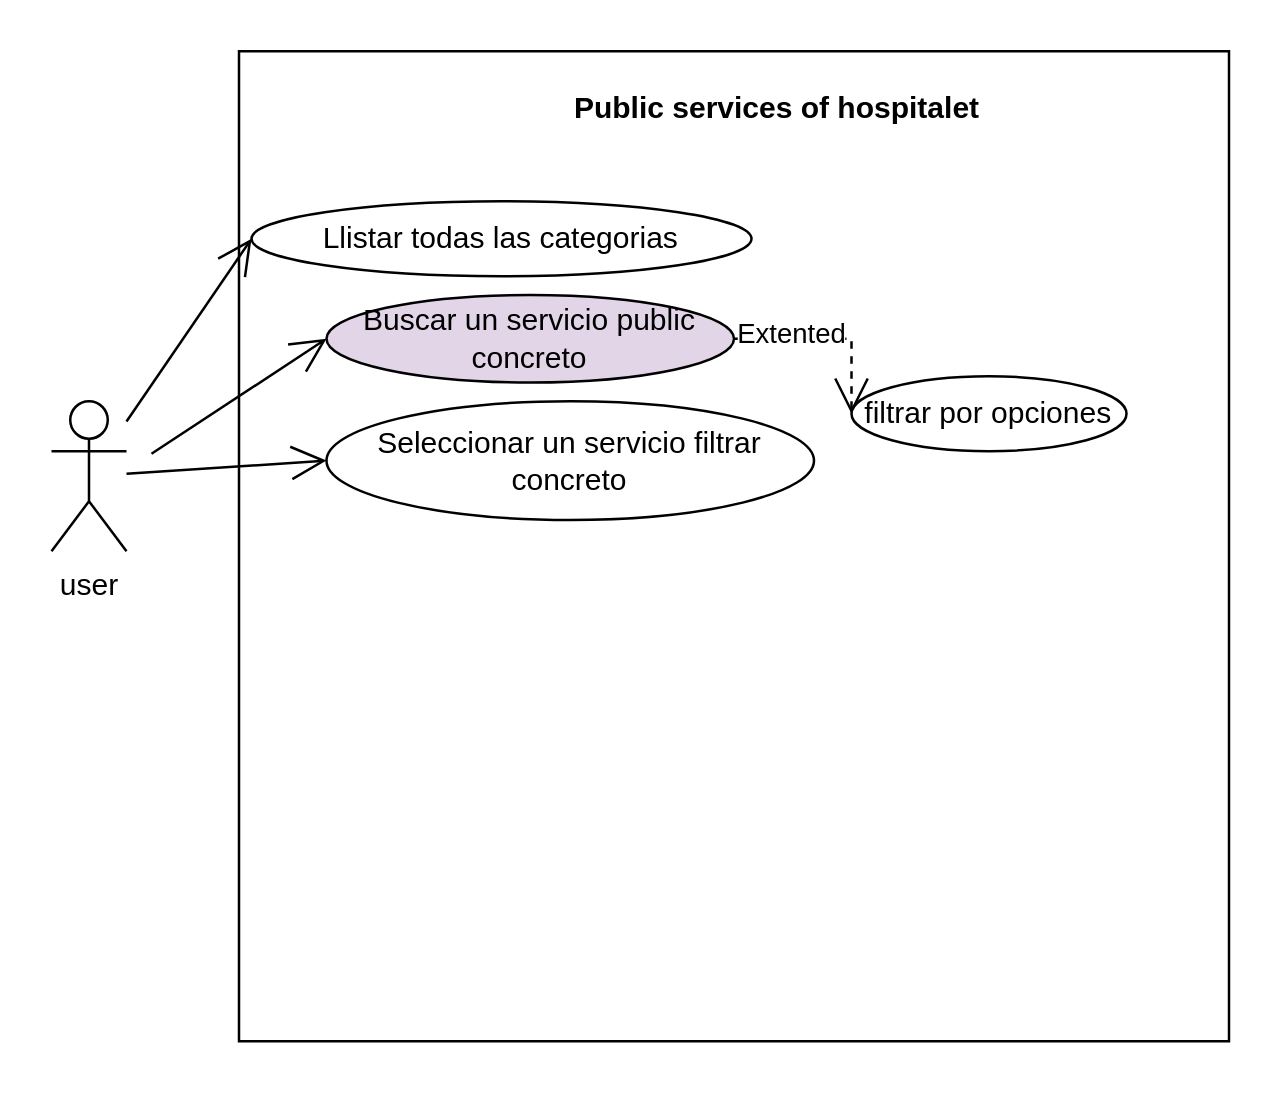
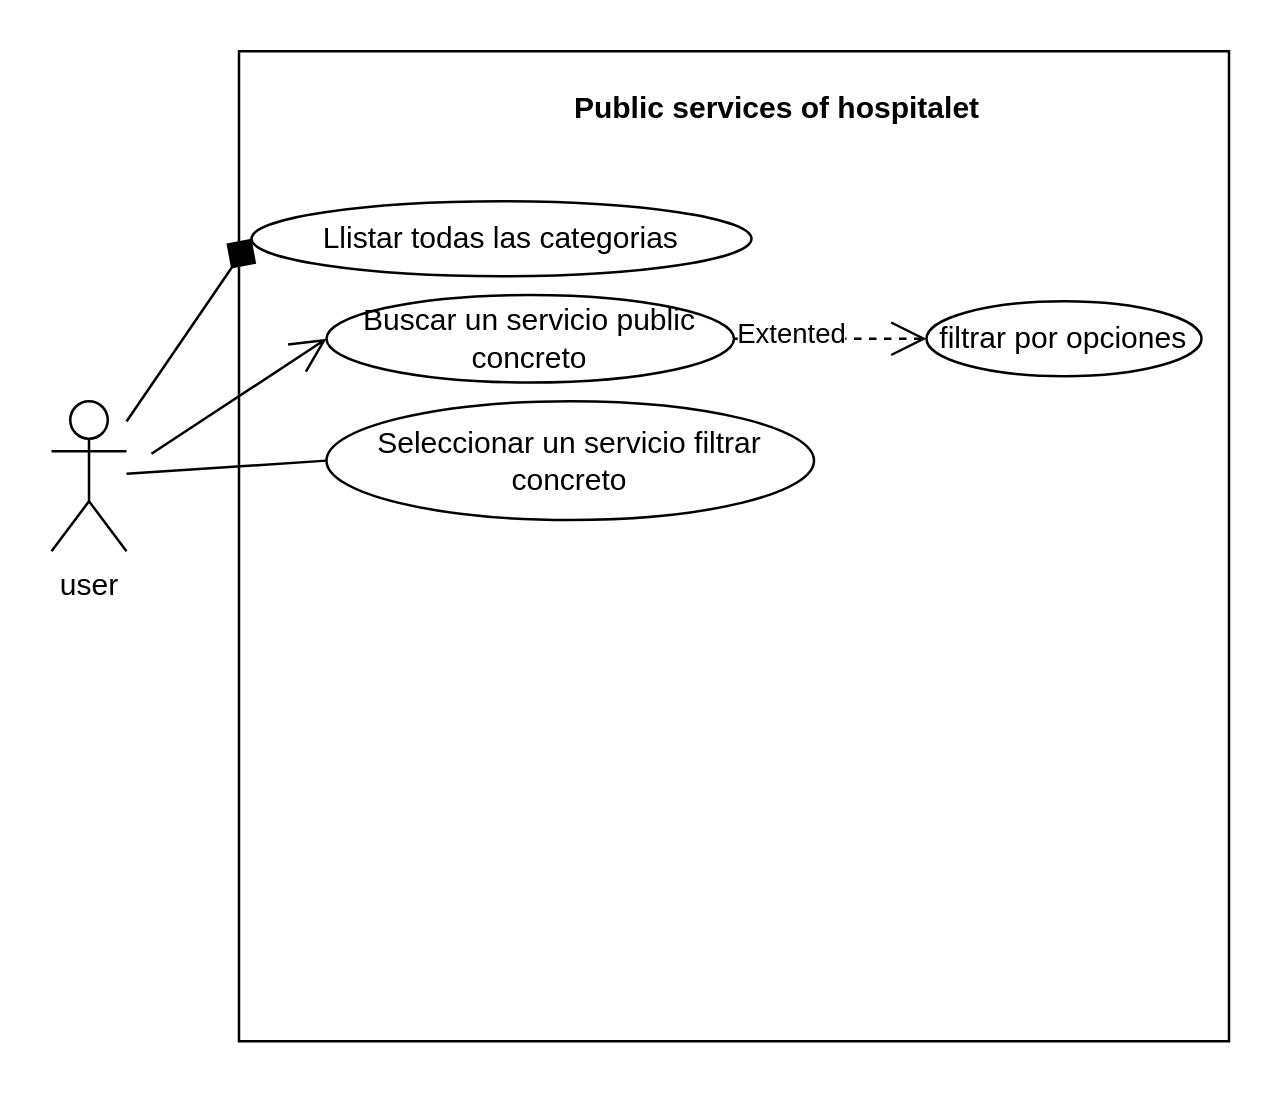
- <mxCell id="10" value="" style="endArrow=open;endFill=1;endSize=12;html=1;rounded=0;entryX=0;entryY=0.5;entryDx=0;entryDy=0;" edge="1" parent="1" source="2" target="5"><mxGeometry width="160" relative="1" as="geometry"><mxPoint x="0" y="100" as="sourcePoint" /><mxPoint x="160" y="100" as="targetPoint" /></mxGeometry></mxCell>
+ <mxCell id="10" value="" style="endArrow=diamond;endFill=1;endSize=12;html=1;rounded=0;entryX=0;entryY=0.5;entryDx=0;entryDy=0;" edge="1" parent="1" source="2" target="5"><mxGeometry width="160" relative="1" as="geometry"><mxPoint x="0" y="100" as="sourcePoint" /><mxPoint x="160" y="100" as="targetPoint" /></mxGeometry></mxCell>
- <mxCell id="6" value="Buscar un servicio public concreto" style="ellipse;whiteSpace=wrap;html=1;fillColor=#e1d5e7;" vertex="1" parent="1"><mxGeometry x="130" y="117.5" width="163" height="35" as="geometry" /></mxCell>
+ <mxCell id="6" value="Buscar un servicio public concreto" style="ellipse;whiteSpace=wrap;html=1;" vertex="1" parent="1"><mxGeometry x="130" y="117.5" width="163" height="35" as="geometry" /></mxCell>
- <mxCell id="7" value="filtrar por opciones" style="ellipse;whiteSpace=wrap;html=1;" vertex="1" parent="1"><mxGeometry x="340" y="150" width="110" height="30" as="geometry" /></mxCell>
+ <mxCell id="7" value="filtrar por opciones" style="ellipse;whiteSpace=wrap;html=1;" vertex="1" parent="1"><mxGeometry x="370" y="120" width="110" height="30" as="geometry" /></mxCell>
- <mxCell id="12" value="" style="endArrow=open;endFill=1;endSize=12;html=1;rounded=0;entryX=0;entryY=0.5;entryDx=0;entryDy=0;" edge="1" parent="1" source="2" target="4"><mxGeometry width="160" relative="1" as="geometry"><mxPoint x="70" y="191" as="sourcePoint" /><mxPoint x="140" y="145" as="targetPoint" /></mxGeometry></mxCell>
+ <mxCell id="12" value="" style="endArrow=none;endFill=1;endSize=12;html=1;rounded=0;entryX=0;entryY=0.5;entryDx=0;entryDy=0;" edge="1" parent="1" source="2" target="4"><mxGeometry width="160" relative="1" as="geometry"><mxPoint x="70" y="191" as="sourcePoint" /><mxPoint x="140" y="145" as="targetPoint" /></mxGeometry></mxCell>
